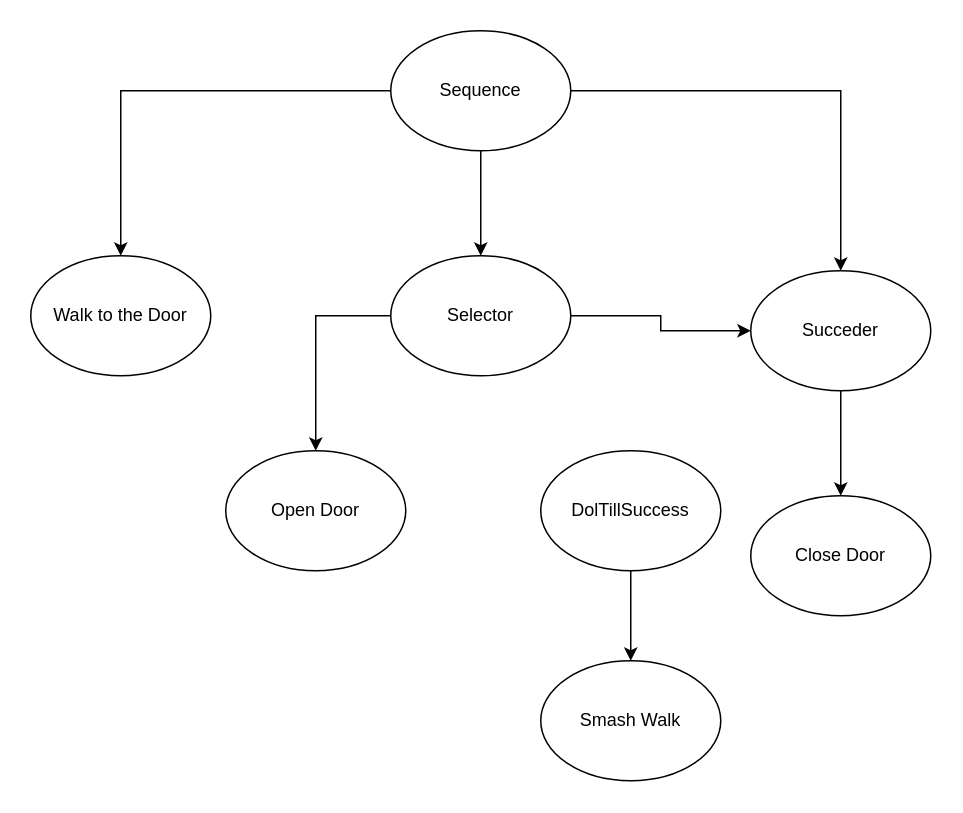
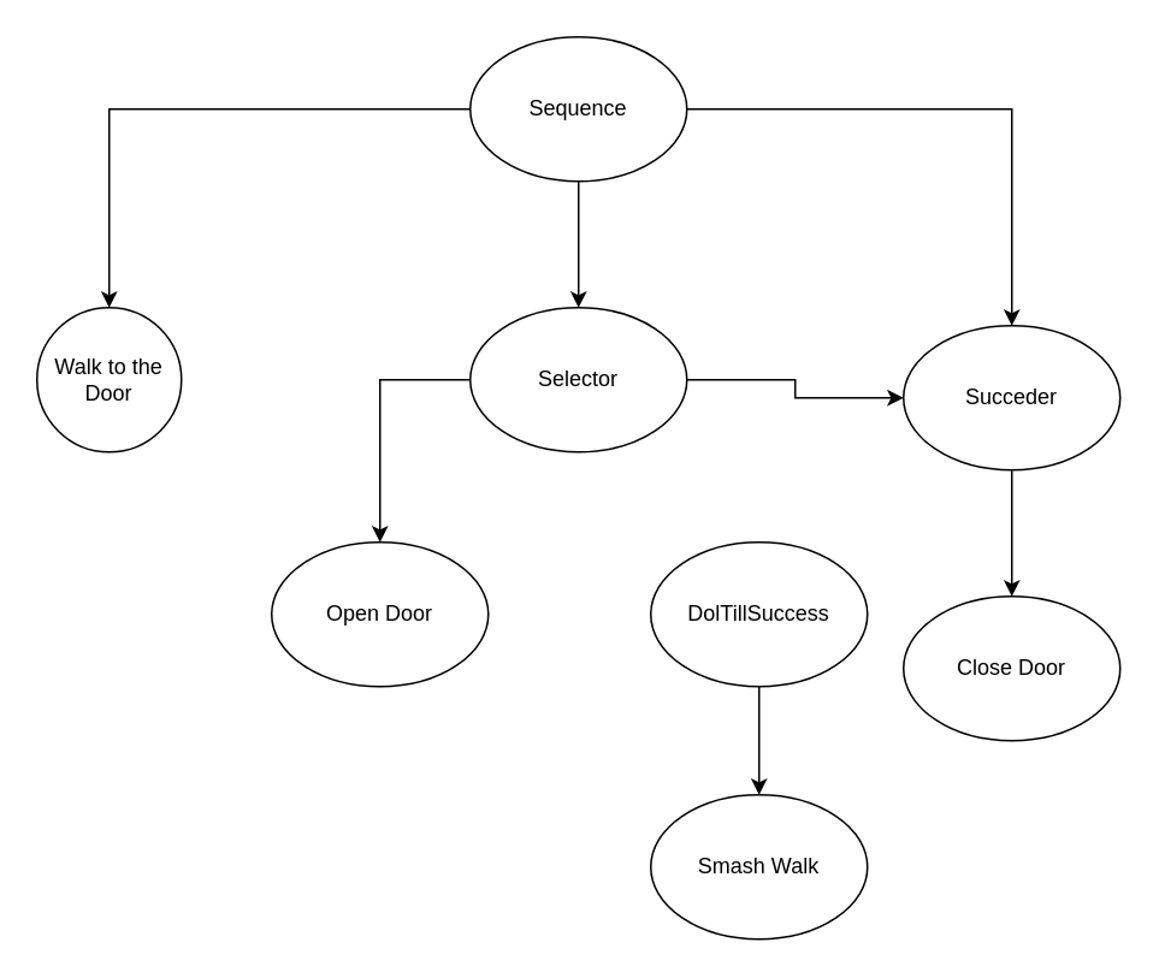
- <mxCell id="6" value="Walk to the Door" style="ellipse;whiteSpace=wrap;html=1;" vertex="1" parent="1"><mxGeometry x="20" y="170" width="120" height="80" as="geometry" /></mxCell>
+ <mxCell id="6" value="Walk to the Door" style="ellipse;whiteSpace=wrap;html=1;" vertex="1" parent="1"><mxGeometry x="20" y="170" width="80" height="80" as="geometry" /></mxCell>
